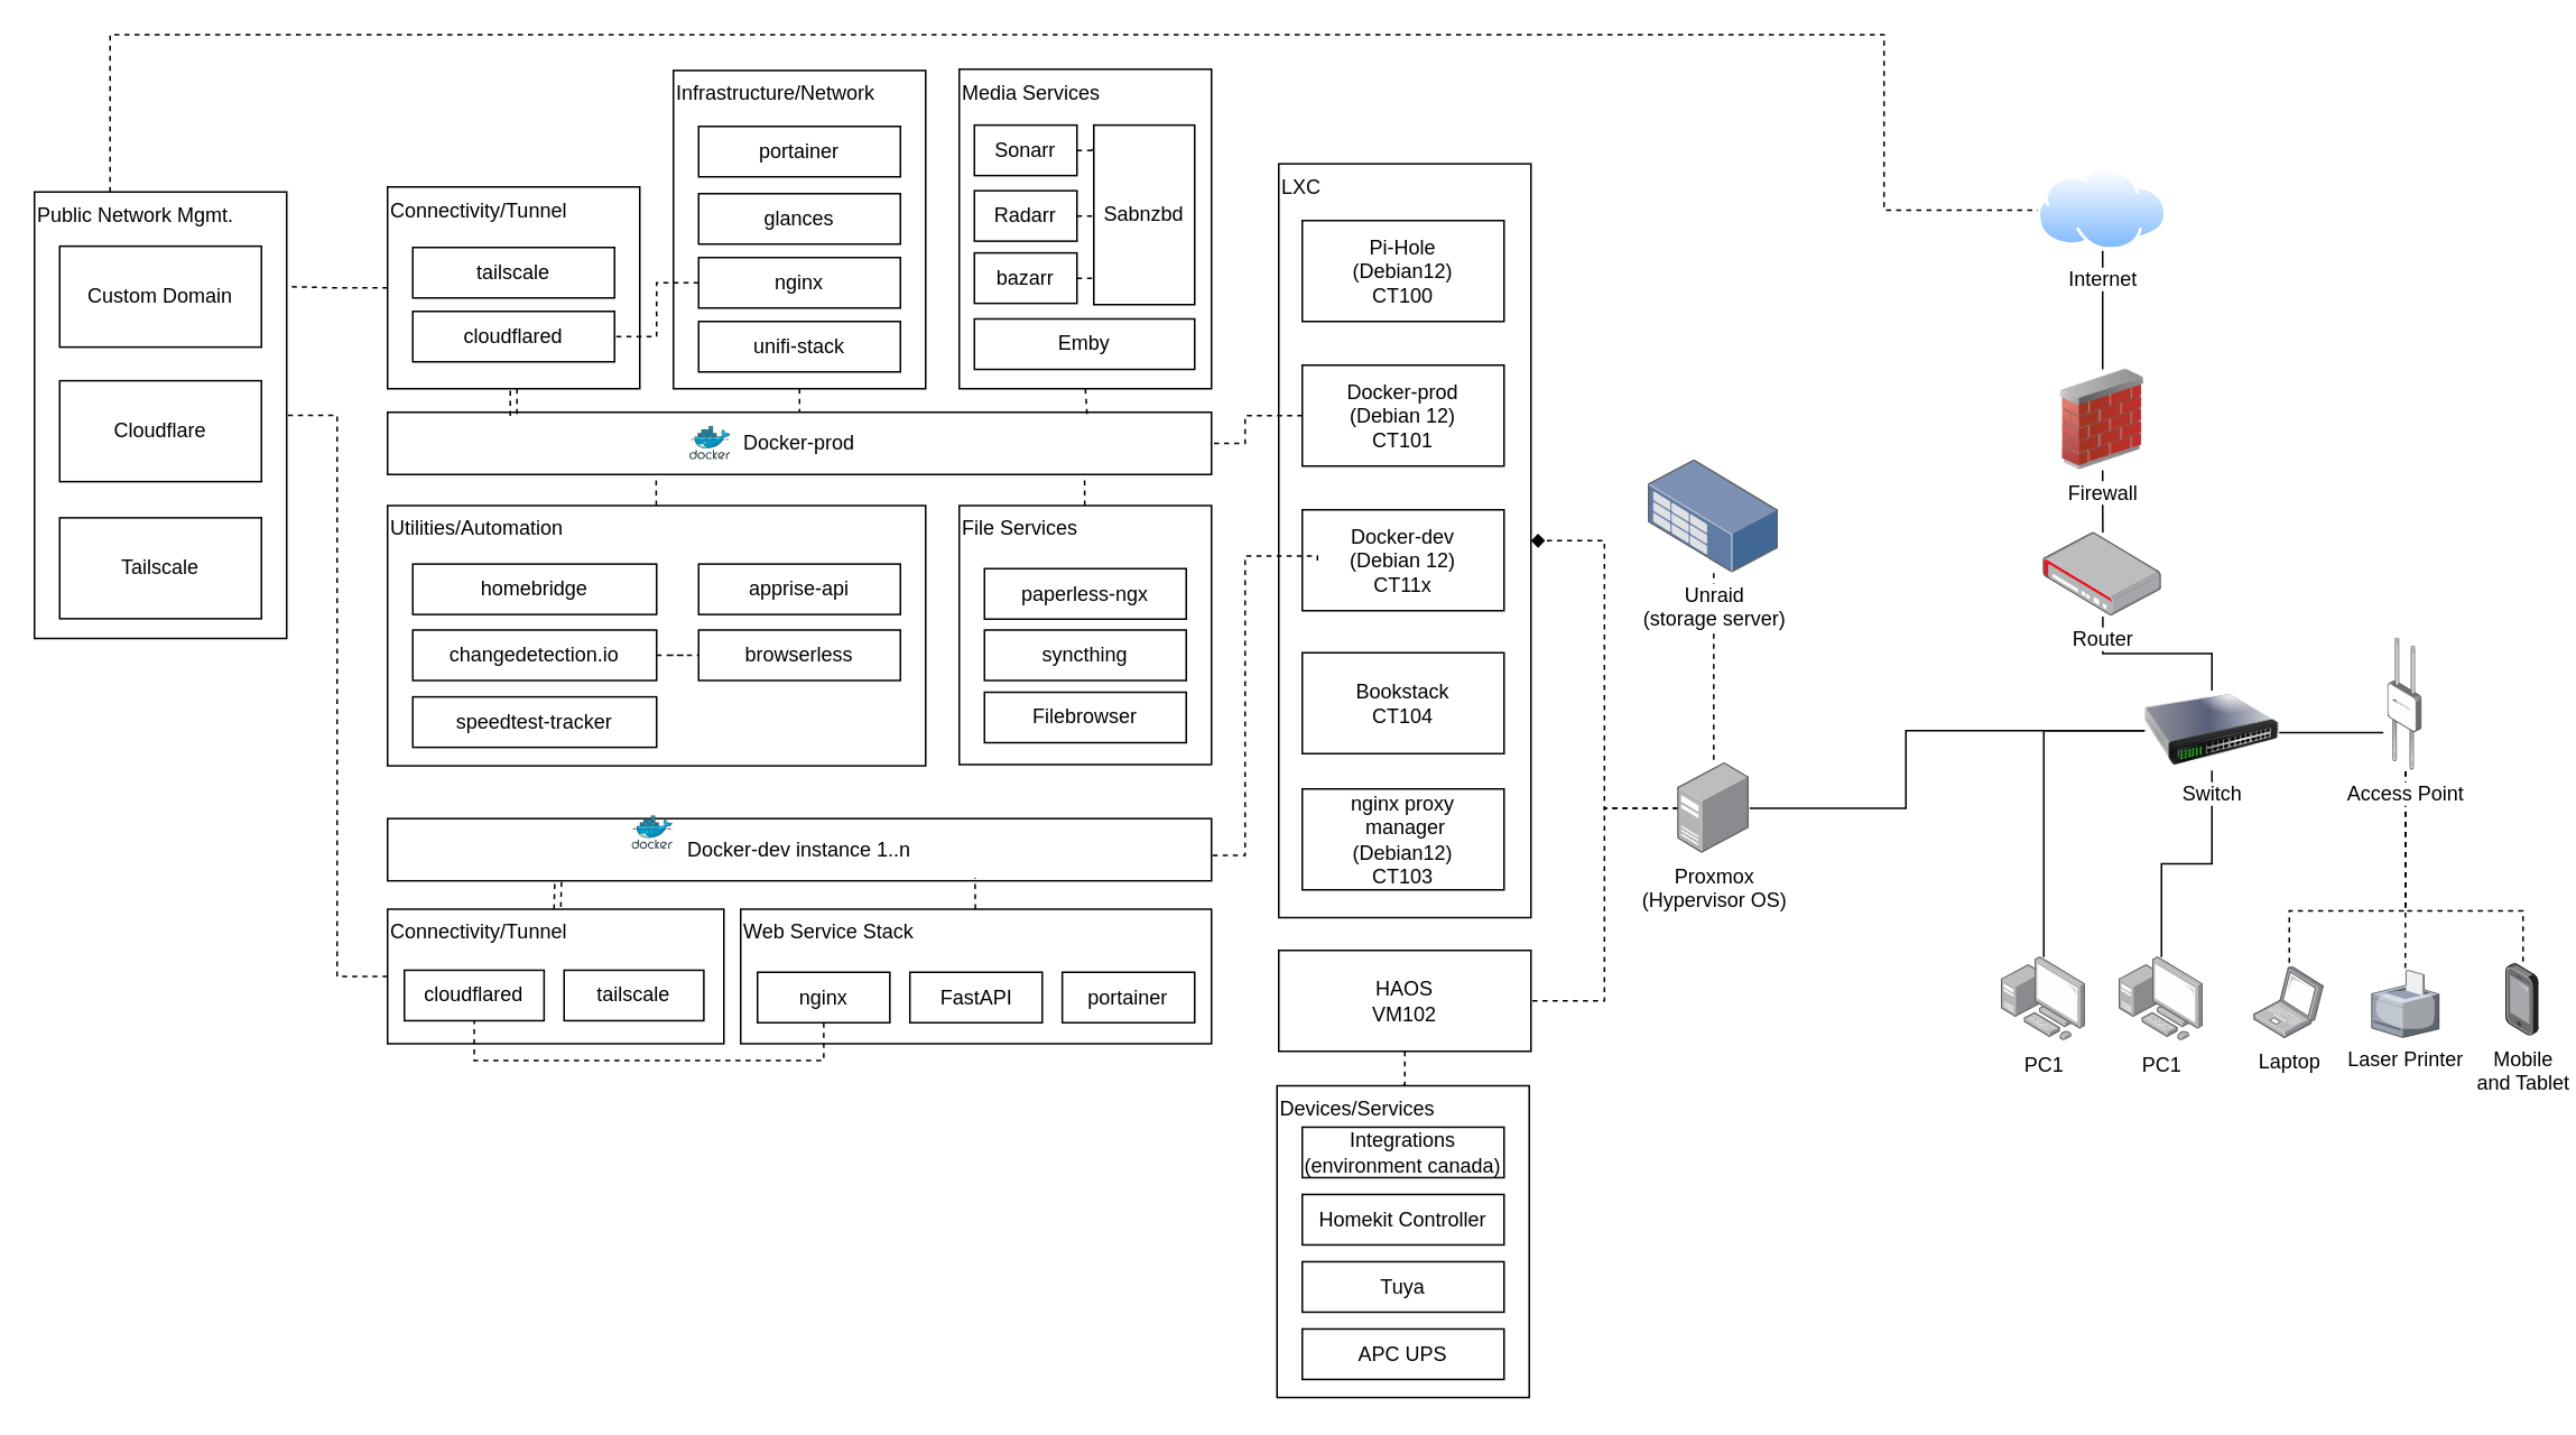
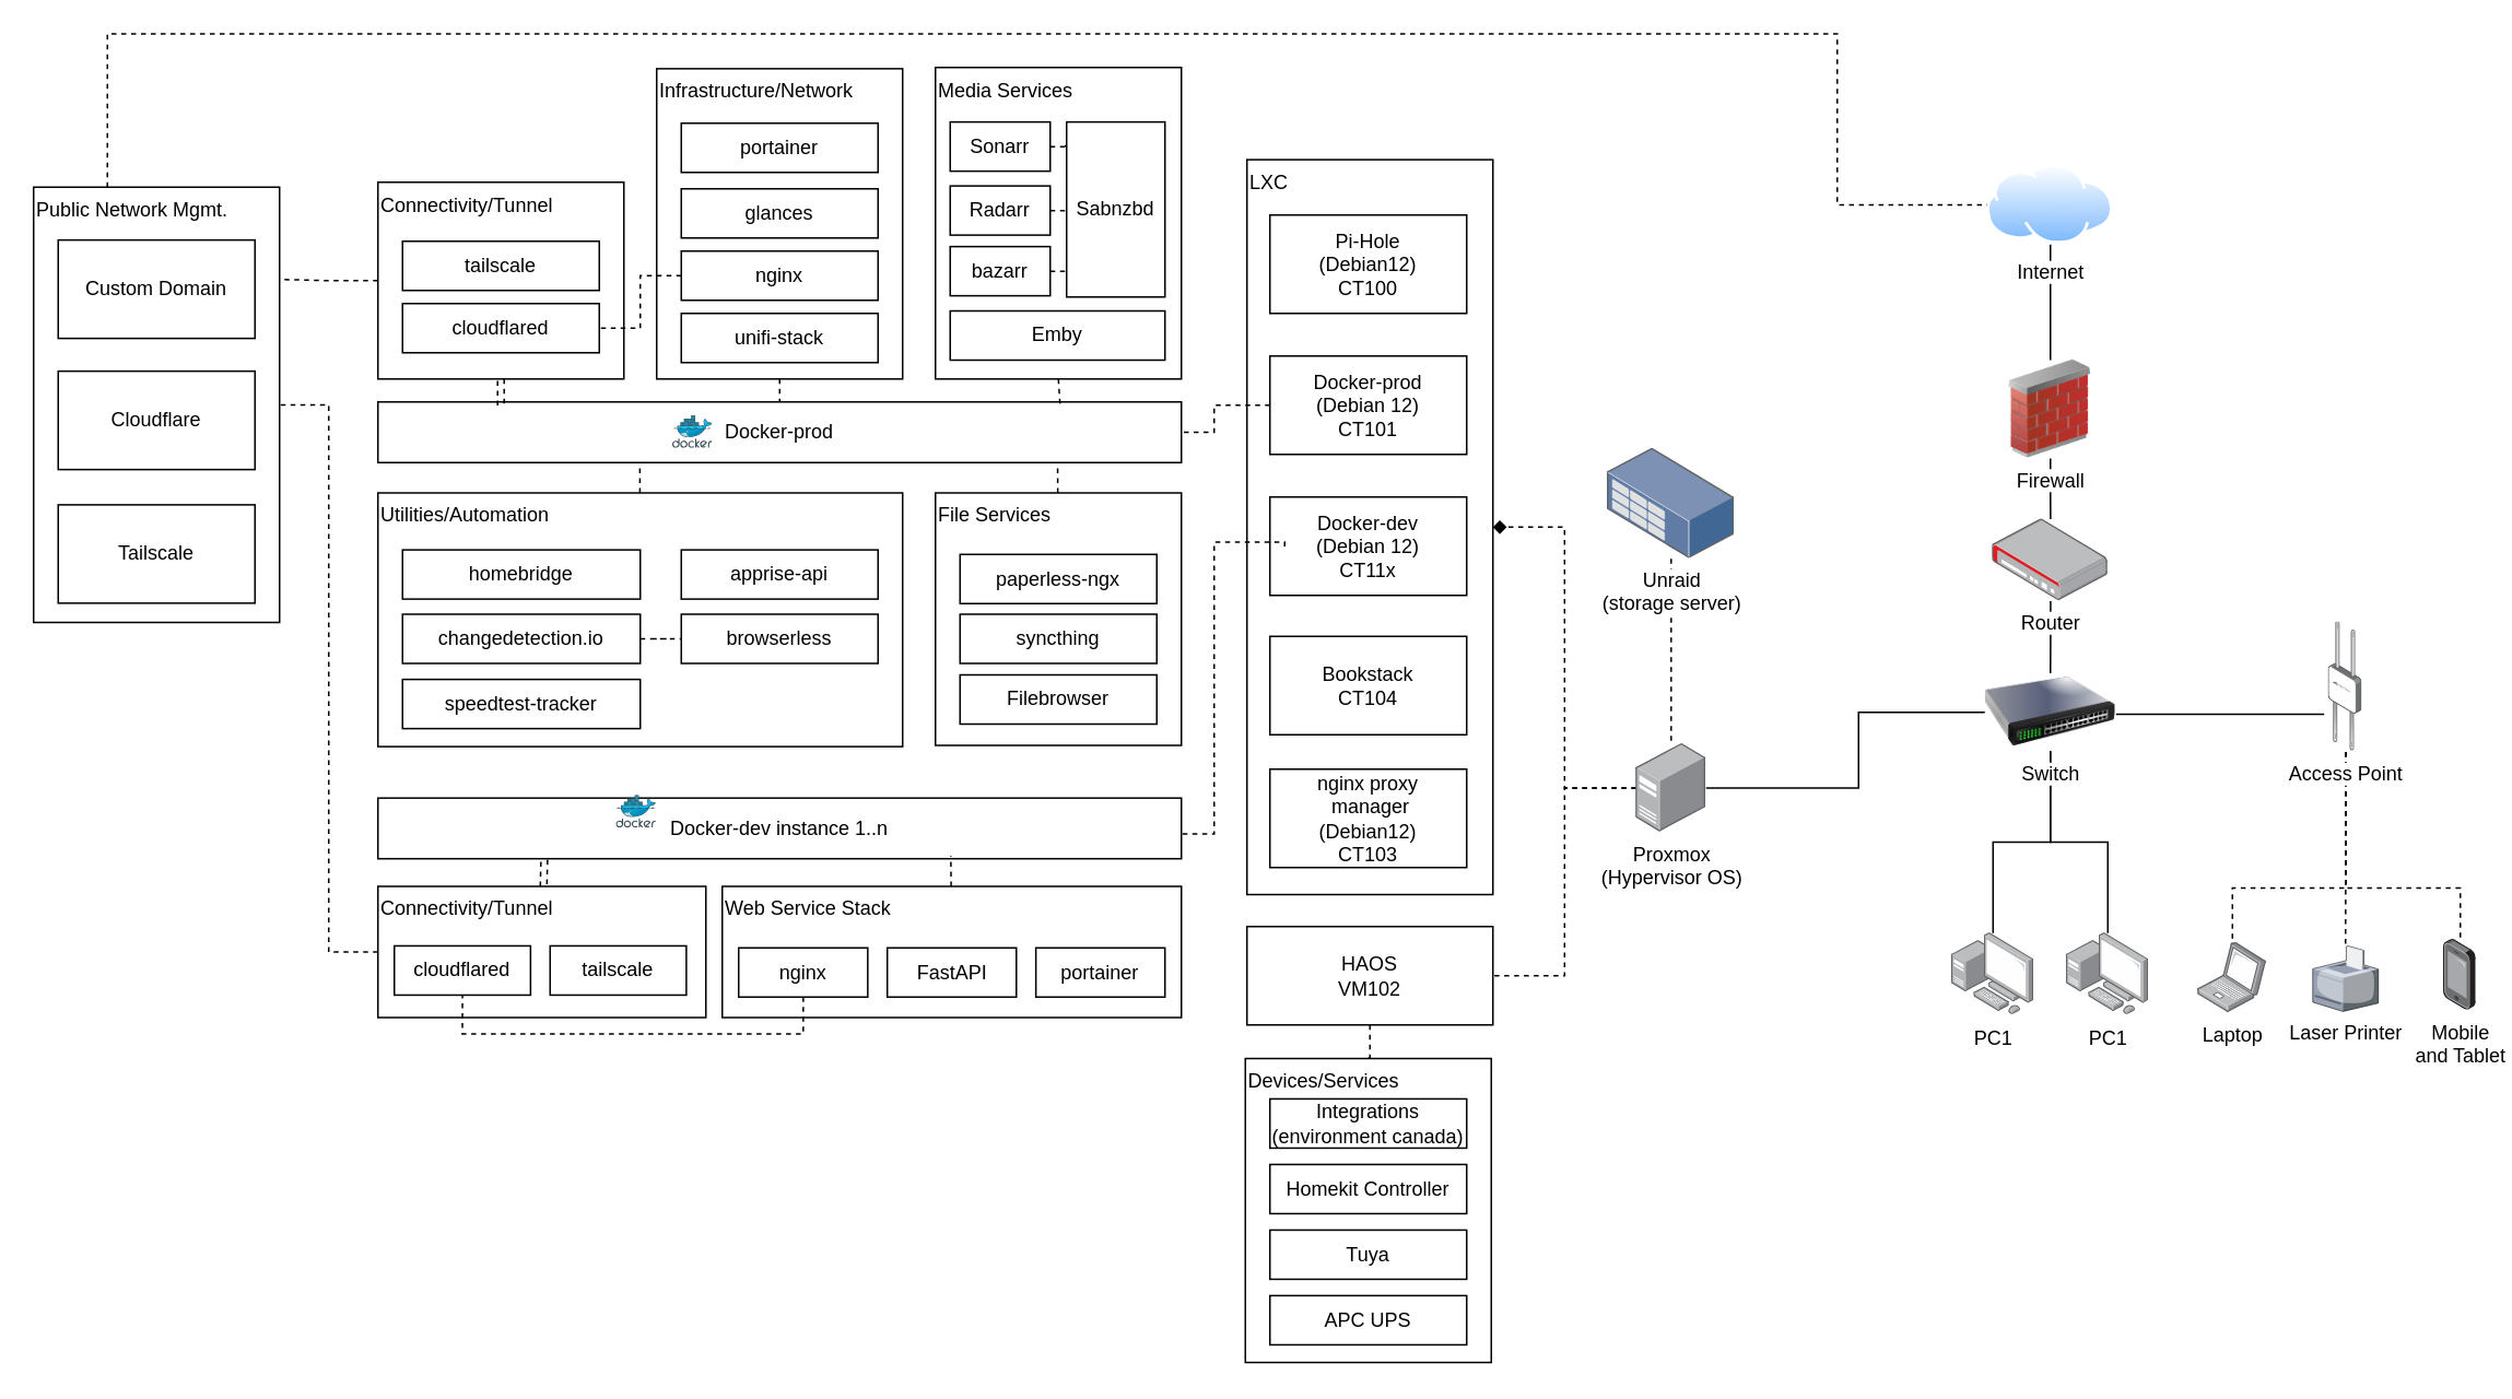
- <mxCell id="20" value="Switch" style="image;html=1;image=img/lib/clip_art/networking/Switch_128x128.png" parent="1" vertex="1"><mxGeometry x="1275" y="410" width="80" height="47.5" as="geometry" /></mxCell>
+ <mxCell id="20" value="Switch" style="image;html=1;image=img/lib/clip_art/networking/Switch_128x128.png" parent="1" vertex="1"><mxGeometry x="1210" y="410" width="80" height="47.5" as="geometry" /></mxCell>
